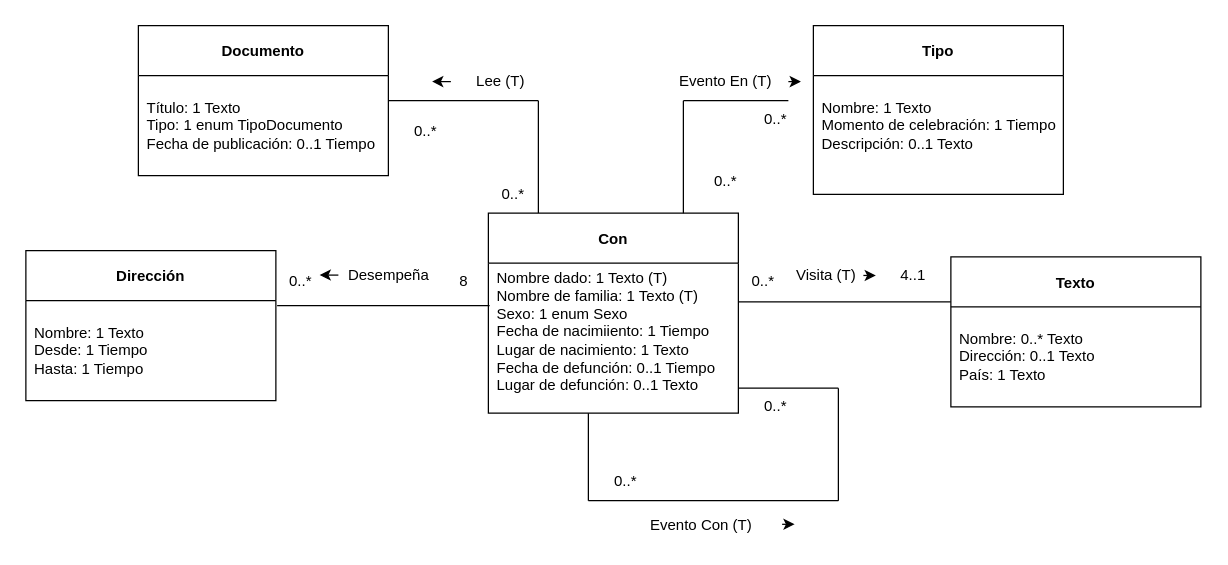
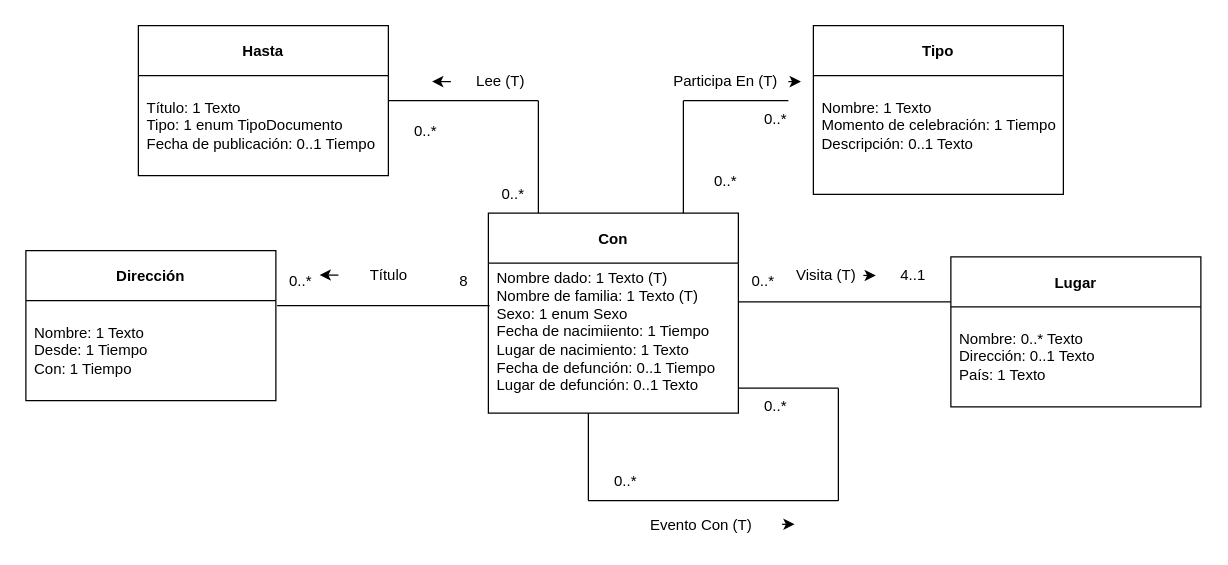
- <mxCell id="2" value="Documento" style="swimlane;startSize=40;" vertex="1" parent="1"><mxGeometry x="110" y="20" width="200" height="120" as="geometry" /></mxCell>
+ <mxCell id="2" value="Hasta" style="swimlane;startSize=40;" vertex="1" parent="1"><mxGeometry x="110" y="20" width="200" height="120" as="geometry" /></mxCell>
- <mxCell id="15" value="Evento En (T)" style="text;html=1;strokeColor=none;fillColor=none;align=center;verticalAlign=middle;whiteSpace=wrap;rounded=0;" vertex="1" parent="1"><mxGeometry x="530" y="50" width="100" height="30" as="geometry" /></mxCell>
+ <mxCell id="15" value="Participa En (T)" style="text;html=1;strokeColor=none;fillColor=none;align=center;verticalAlign=middle;whiteSpace=wrap;rounded=0;" vertex="1" parent="1"><mxGeometry x="530" y="50" width="100" height="30" as="geometry" /></mxCell>
- <mxCell id="36" value="Desempeña" style="text;html=1;align=center;verticalAlign=middle;resizable=0;points=[];autosize=1;strokeColor=none;fillColor=none;" vertex="1" parent="1"><mxGeometry x="270" y="210" width="80" height="20" as="geometry" /></mxCell>
+ <mxCell id="36" value="Título" style="text;html=1;align=center;verticalAlign=middle;resizable=0;points=[];autosize=1;strokeColor=none;fillColor=none;" vertex="1" parent="1"><mxGeometry x="270" y="210" width="80" height="20" as="geometry" /></mxCell>
- <mxCell id="22" value="Texto" style="swimlane;startSize=40;" vertex="1" parent="1"><mxGeometry x="760" y="205" width="200" height="120" as="geometry" /></mxCell>
+ <mxCell id="22" value="Lugar" style="swimlane;startSize=40;" vertex="1" parent="1"><mxGeometry x="760" y="205" width="200" height="120" as="geometry" /></mxCell>
- <mxCell id="33" value="Nombre: 1 Texto&lt;br&gt;Desde: 1 Tiempo&lt;br&gt;Hasta: 1 Tiempo" style="text;html=1;strokeColor=none;fillColor=none;align=left;verticalAlign=middle;whiteSpace=wrap;rounded=0;" vertex="1" parent="32"><mxGeometry x="5" y="25" width="190" height="110" as="geometry" /></mxCell>
+ <mxCell id="33" value="Nombre: 1 Texto&lt;br&gt;Desde: 1 Tiempo&lt;br&gt;Con: 1 Tiempo" style="text;html=1;strokeColor=none;fillColor=none;align=left;verticalAlign=middle;whiteSpace=wrap;rounded=0;" vertex="1" parent="32"><mxGeometry x="5" y="25" width="190" height="110" as="geometry" /></mxCell>
